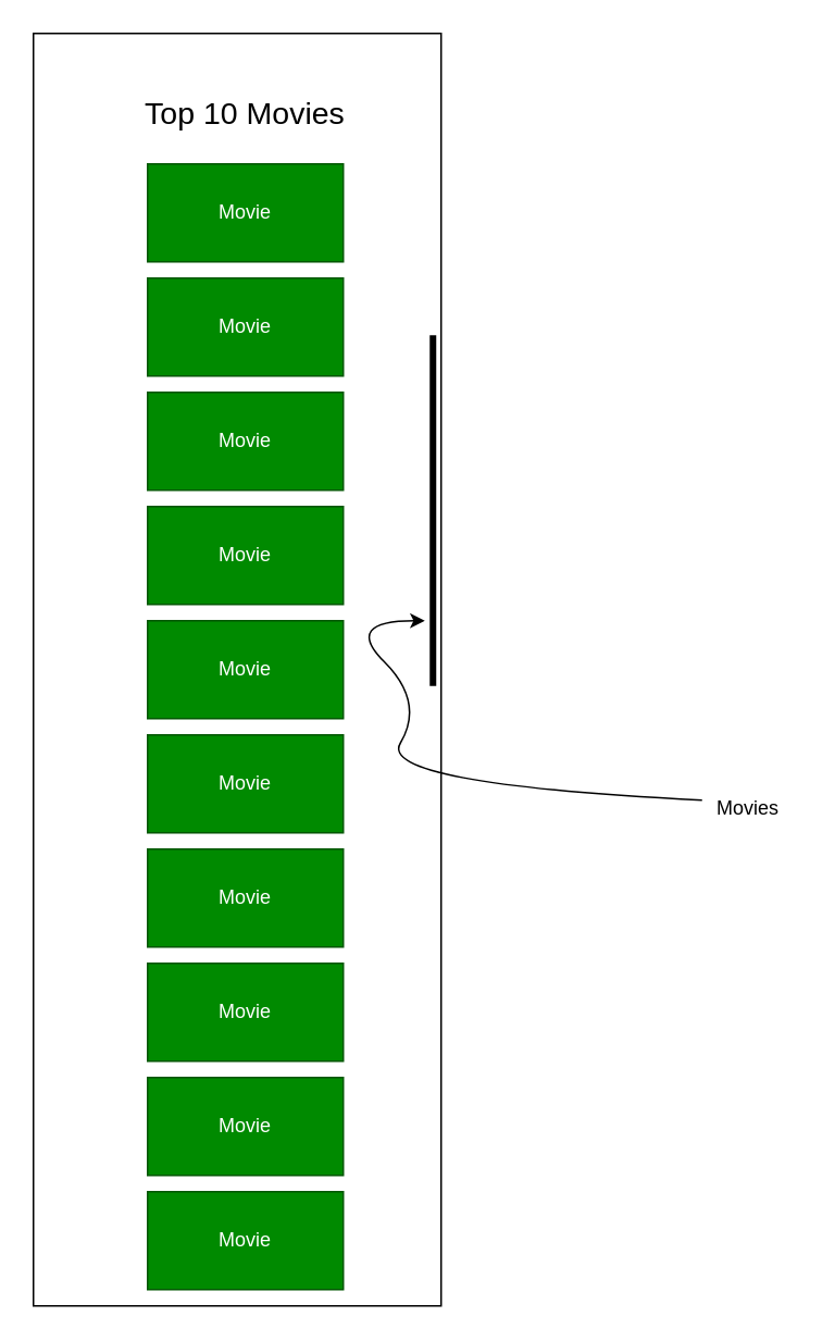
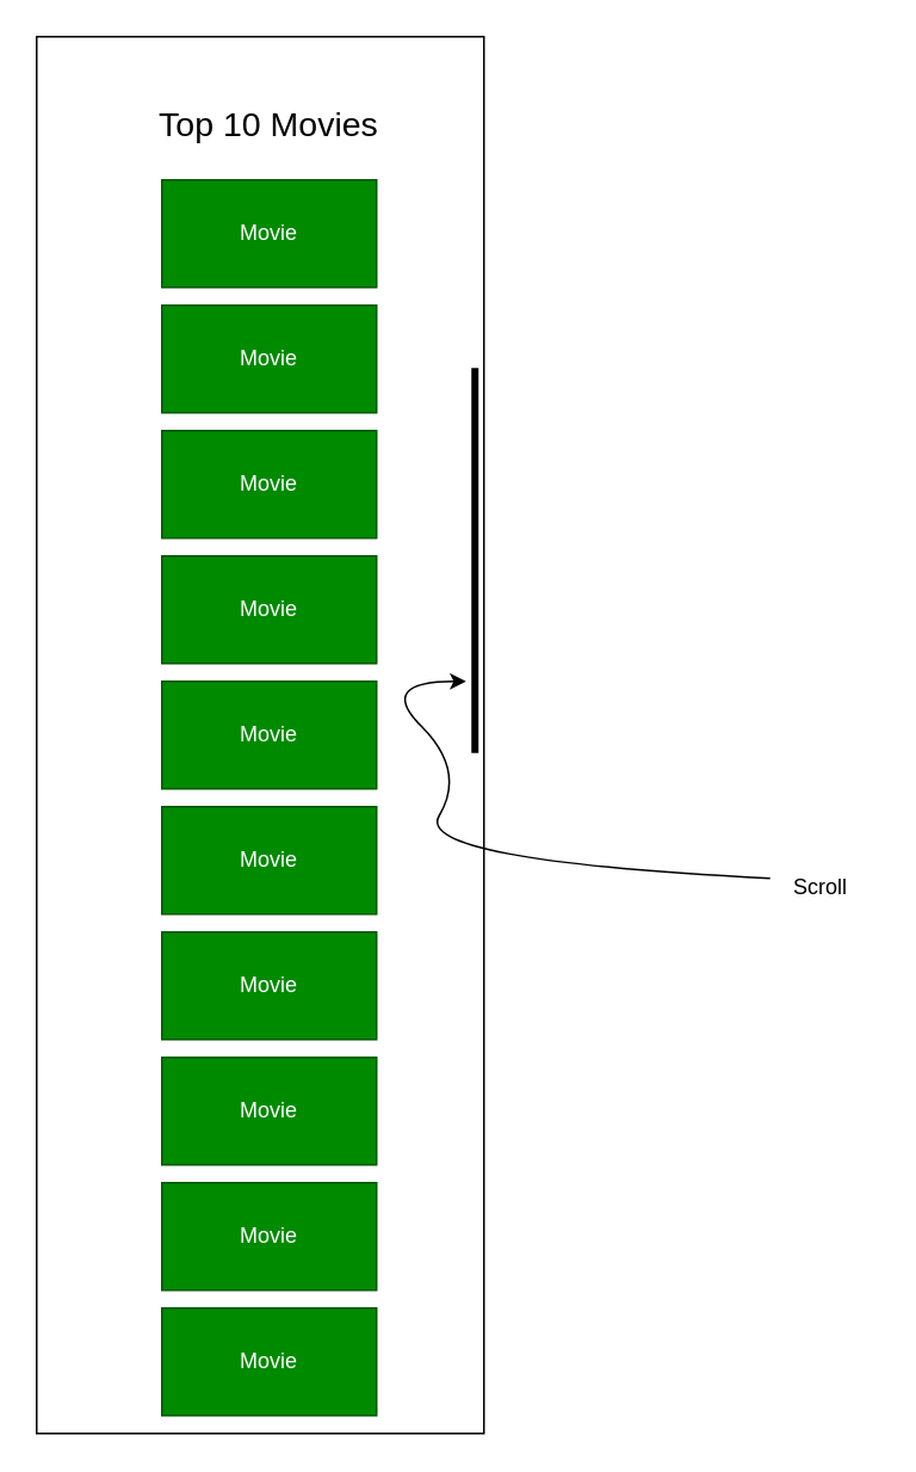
- <mxCell id="16" value="Movies&amp;nbsp;" style="text;html=1;strokeColor=none;fillColor=none;align=center;verticalAlign=middle;whiteSpace=wrap;rounded=0;" vertex="1" parent="1"><mxGeometry x="430" y="480" width="60" height="30" as="geometry" /></mxCell>
+ <mxCell id="16" value="Scroll&amp;nbsp;" style="text;html=1;strokeColor=none;fillColor=none;align=center;verticalAlign=middle;whiteSpace=wrap;rounded=0;" vertex="1" parent="1"><mxGeometry x="430" y="480" width="60" height="30" as="geometry" /></mxCell>
